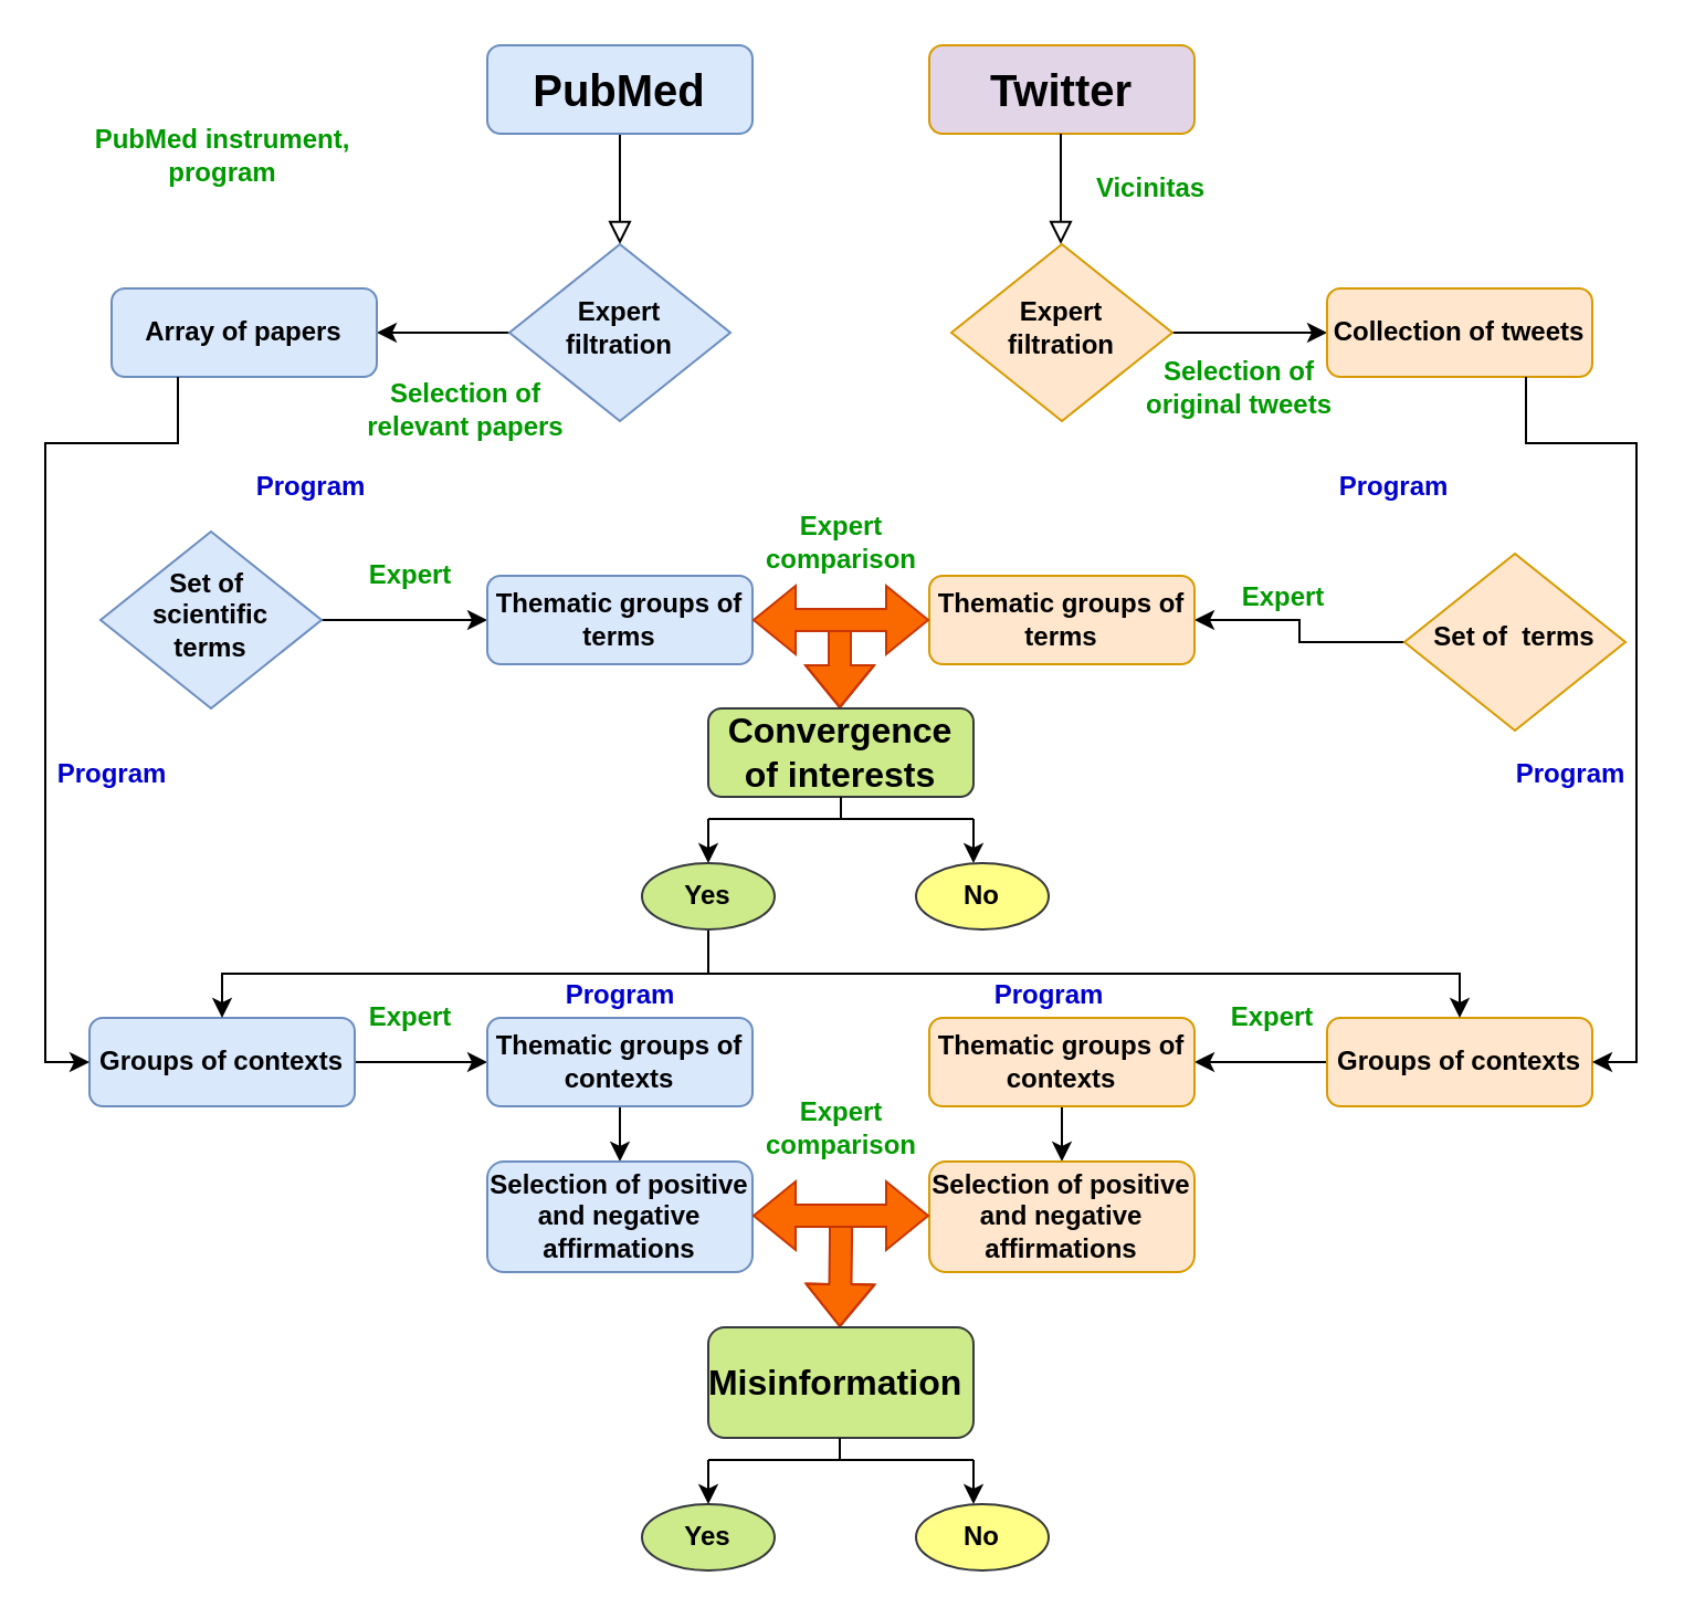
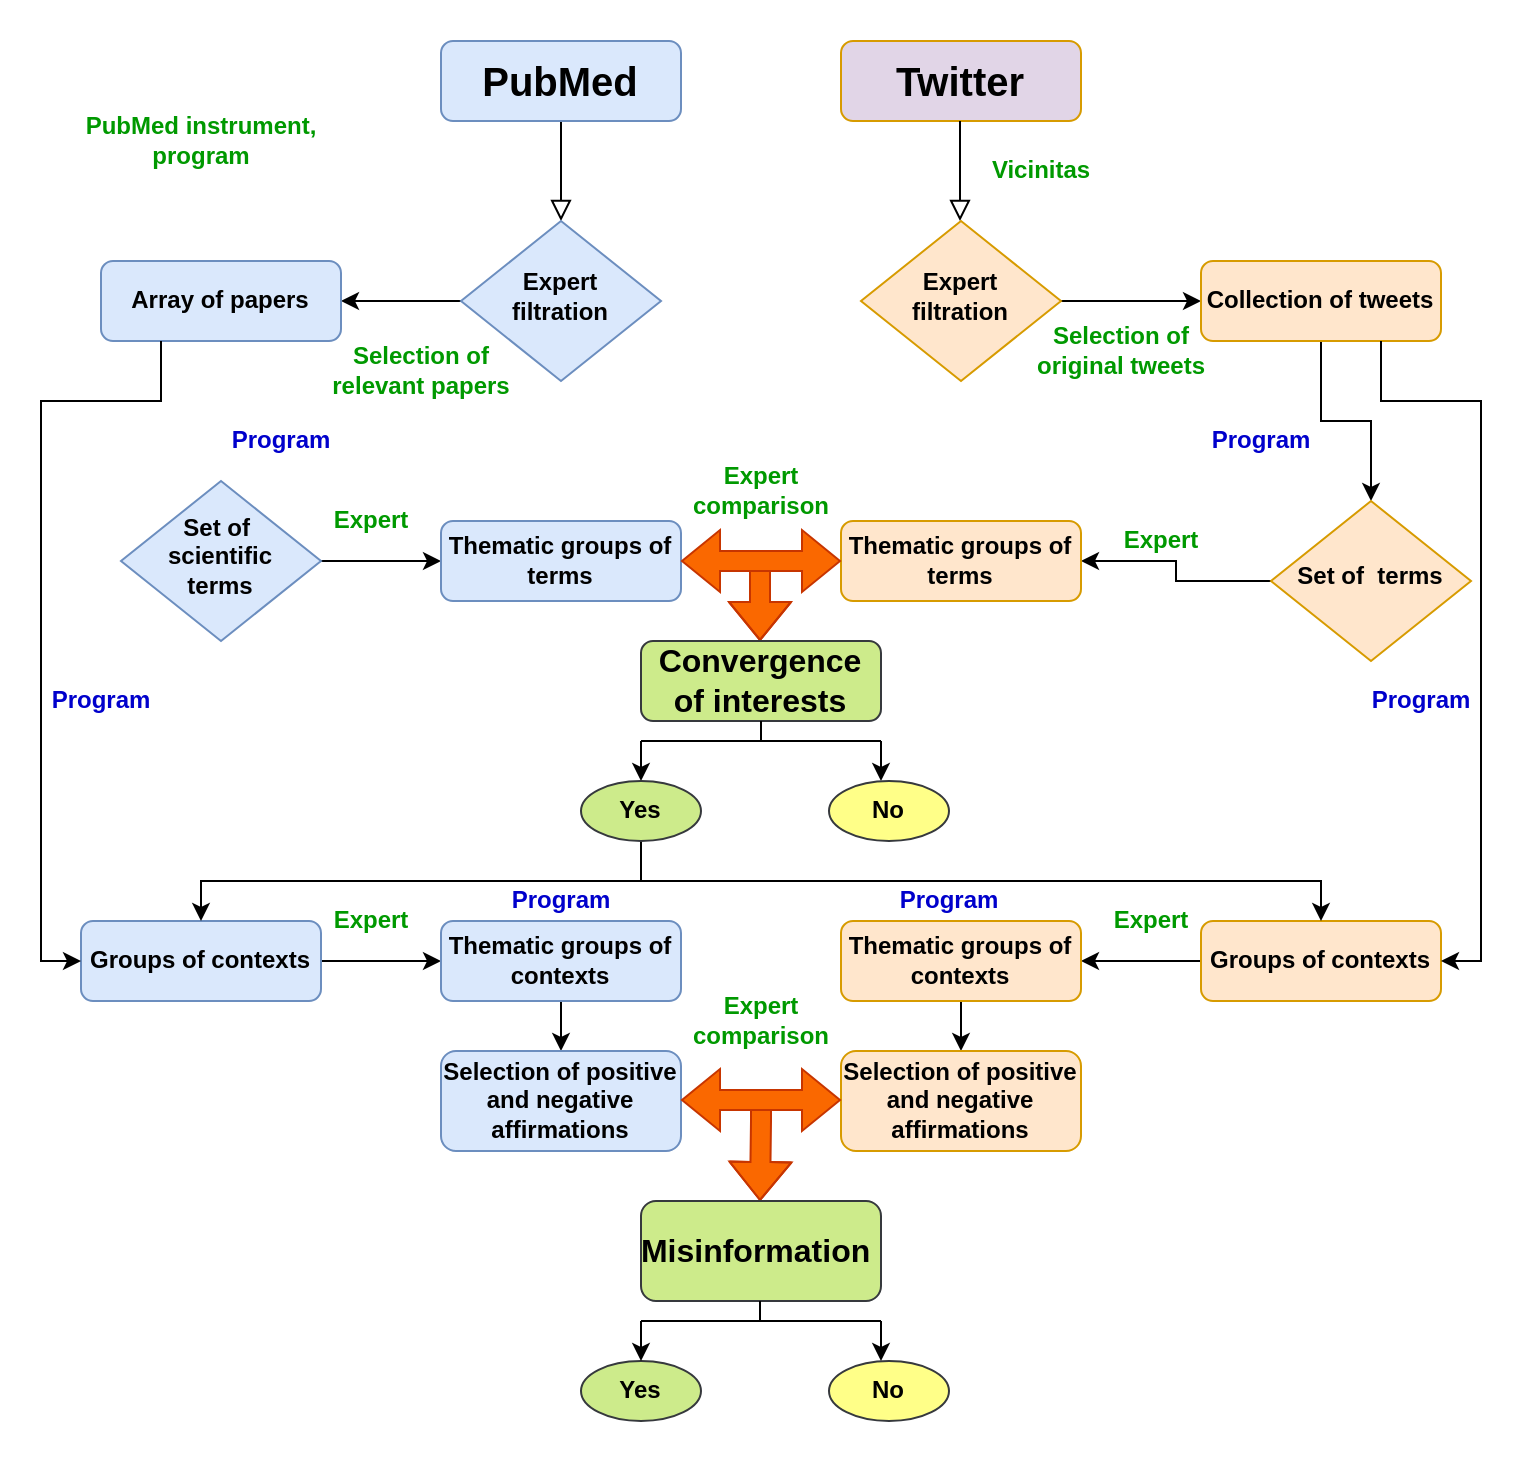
+ <mxCell id="14" style="edgeStyle=orthogonalEdgeStyle;rounded=0;orthogonalLoop=1;jettySize=auto;html=1;exitX=0.5;exitY=1;exitDx=0;exitDy=0;fontColor=#009900;entryX=0.5;entryY=0;entryDx=0;entryDy=0;" parent="1" source="15" target="21" edge="1"><mxGeometry relative="1" as="geometry"><mxPoint x="660" y="250" as="targetPoint" /></mxGeometry></mxCell>
- <mxCell id="8" value="Set of&amp;nbsp; &lt;br&gt;scientific &lt;br&gt;terms" style="rhombus;whiteSpace=wrap;html=1;shadow=0;fontFamily=Helvetica;fontSize=12;align=center;strokeWidth=1;spacing=6;spacingTop=-4;fillColor=#dae8fc;strokeColor=#6c8ebf;fontStyle=1" parent="1" vertex="1"><mxGeometry x="45" y="240" width="100" height="80" as="geometry" /></mxCell>
+ <mxCell id="8" value="Set of&amp;nbsp; &lt;br&gt;scientific &lt;br&gt;terms" style="rhombus;whiteSpace=wrap;html=1;shadow=0;fontFamily=Helvetica;fontSize=12;align=center;strokeWidth=1;spacing=6;spacingTop=-4;fillColor=#dae8fc;strokeColor=#6c8ebf;fontStyle=1" parent="1" vertex="1"><mxGeometry y="240" width="100" height="80" as="geometry" x="60" /></mxCell>
